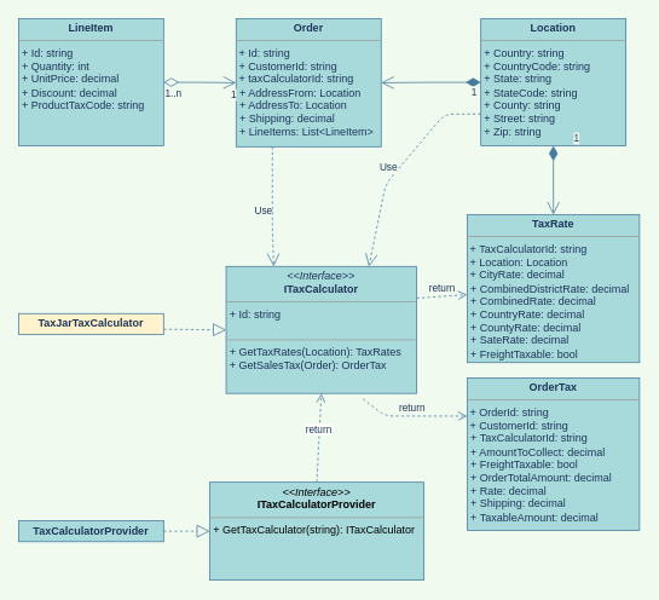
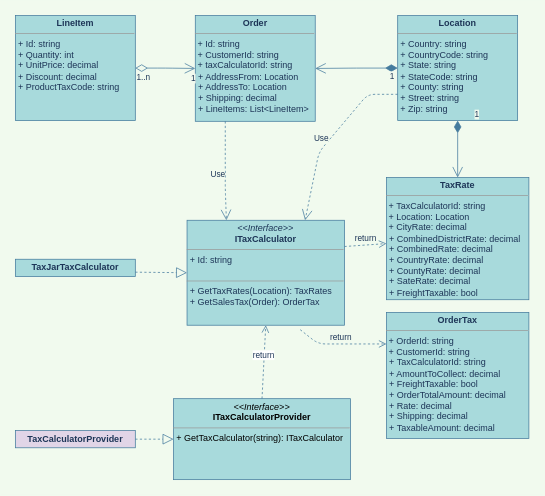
- <mxCell id="19" value="&lt;p style=&quot;margin: 0px ; margin-top: 4px ; text-align: center&quot;&gt;&lt;b&gt;TaxJarTaxCalculator&lt;/b&gt;&lt;/p&gt;" style="verticalAlign=top;align=left;overflow=fill;fontSize=12;fontFamily=Helvetica;html=1;fillColor=#fff2cc;strokeColor=#457B9D;fontColor=#1D3557;" vertex="1" parent="1"><mxGeometry x="20" y="345" width="160" height="23" as="geometry" /></mxCell>
+ <mxCell id="19" value="&lt;p style=&quot;margin: 0px ; margin-top: 4px ; text-align: center&quot;&gt;&lt;b&gt;TaxJarTaxCalculator&lt;/b&gt;&lt;/p&gt;" style="verticalAlign=top;align=left;overflow=fill;fontSize=12;fontFamily=Helvetica;html=1;fillColor=#A8DADC;strokeColor=#457B9D;fontColor=#1D3557;" vertex="1" parent="1"><mxGeometry x="20" y="345" width="160" height="23" as="geometry" /></mxCell>
- <mxCell id="21" value="&lt;p style=&quot;margin: 0px ; margin-top: 4px ; text-align: center&quot;&gt;&lt;b&gt;TaxCalculatorProvider&lt;/b&gt;&lt;/p&gt;" style="verticalAlign=top;align=left;overflow=fill;fontSize=12;fontFamily=Helvetica;html=1;fillColor=#A8DADC;strokeColor=#457B9D;fontColor=#1D3557;" vertex="1" parent="1"><mxGeometry x="20" y="573.5" width="160" height="23" as="geometry" /></mxCell>
+ <mxCell id="21" value="&lt;p style=&quot;margin: 0px ; margin-top: 4px ; text-align: center&quot;&gt;&lt;b&gt;TaxCalculatorProvider&lt;/b&gt;&lt;/p&gt;" style="verticalAlign=top;align=left;overflow=fill;fontSize=12;fontFamily=Helvetica;html=1;fillColor=#e1d5e7;strokeColor=#457B9D;fontColor=#1D3557;" vertex="1" parent="1"><mxGeometry x="20" y="573.5" width="160" height="23" as="geometry" /></mxCell>
